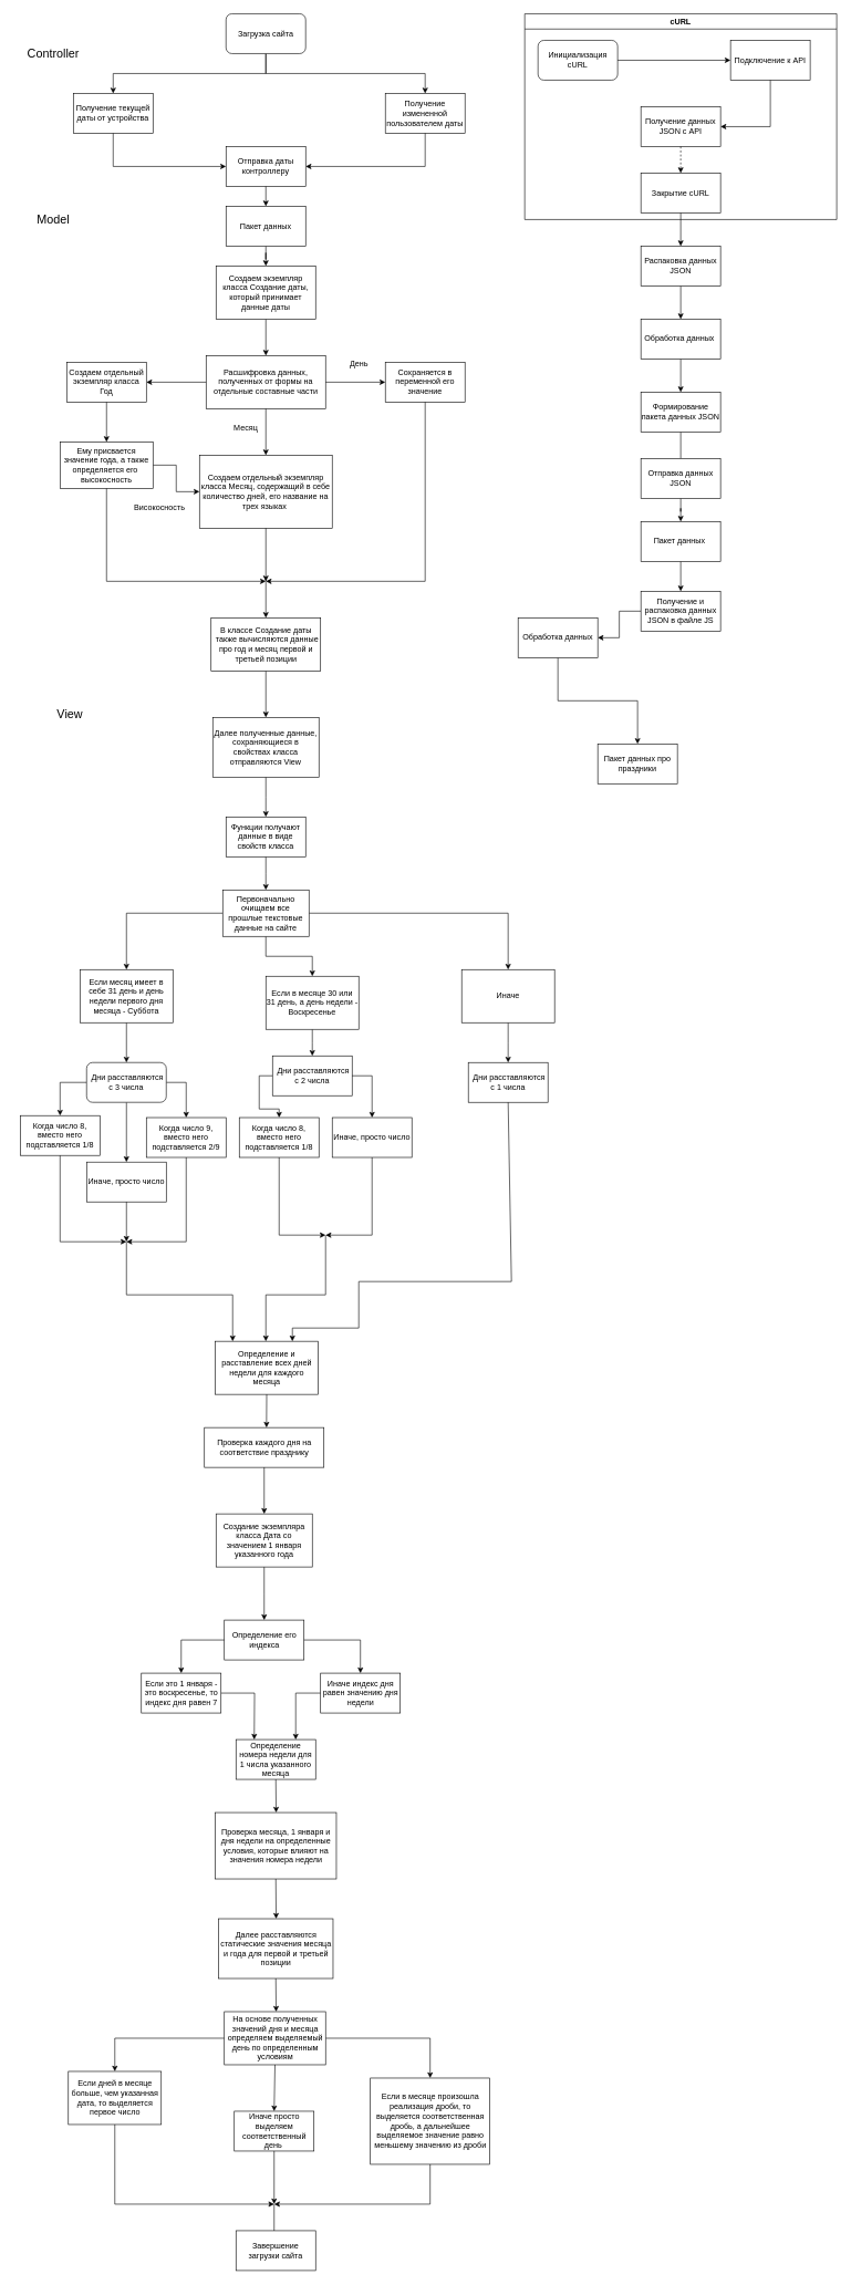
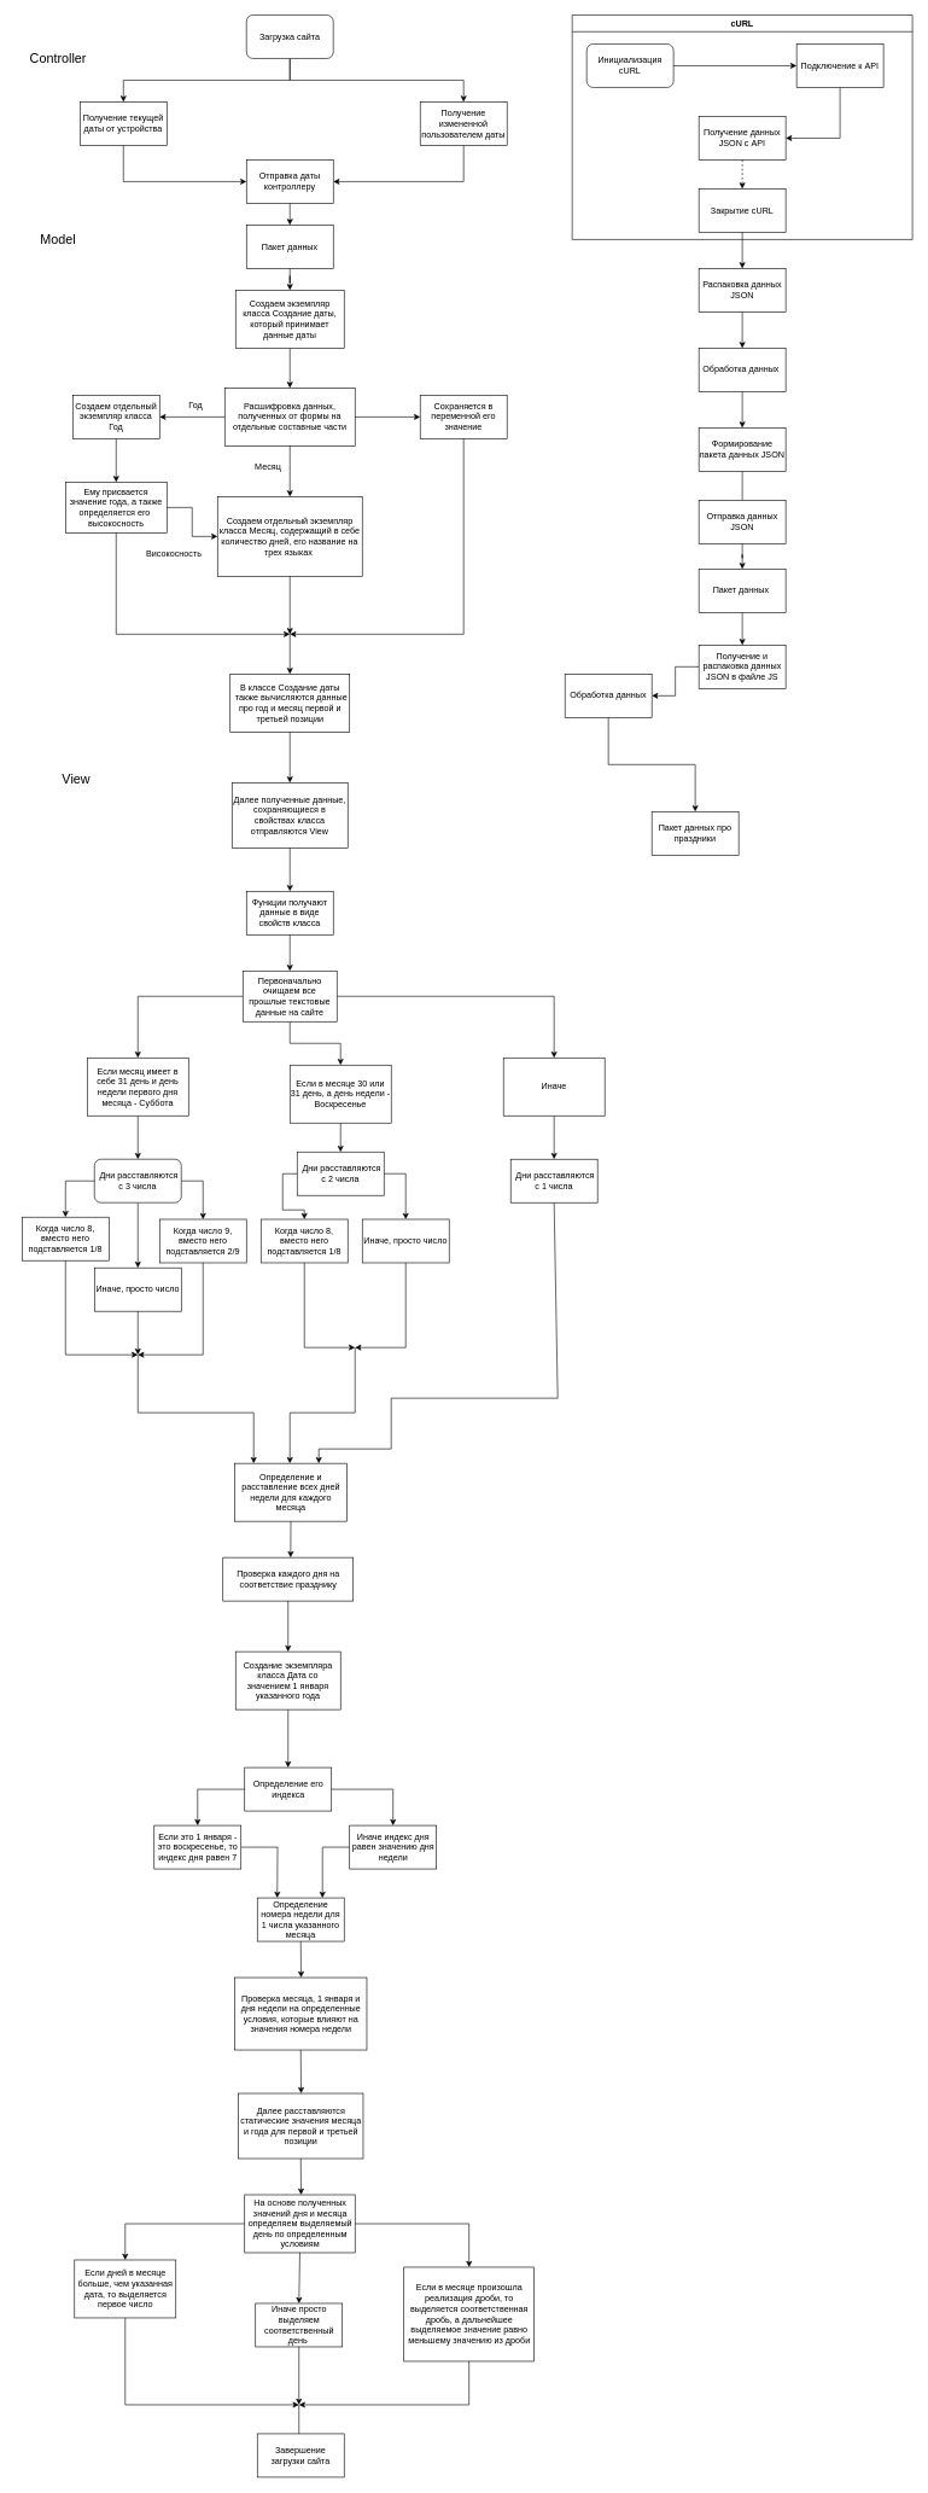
- <mxCell id="23" value="День" style="text;html=1;align=center;verticalAlign=middle;resizable=0;points=[];autosize=1;strokeColor=none;fillColor=none;" parent="1" vertex="1"><mxGeometry x="515" y="533" width="50" height="30" as="geometry" /></mxCell>
+ <mxCell id="14" value="Год" style="text;html=1;strokeColor=none;fillColor=none;align=center;verticalAlign=middle;whiteSpace=wrap;rounded=0;" parent="1" vertex="1"><mxGeometry x="240" y="545" width="60" height="30" as="geometry" /></mxCell>
